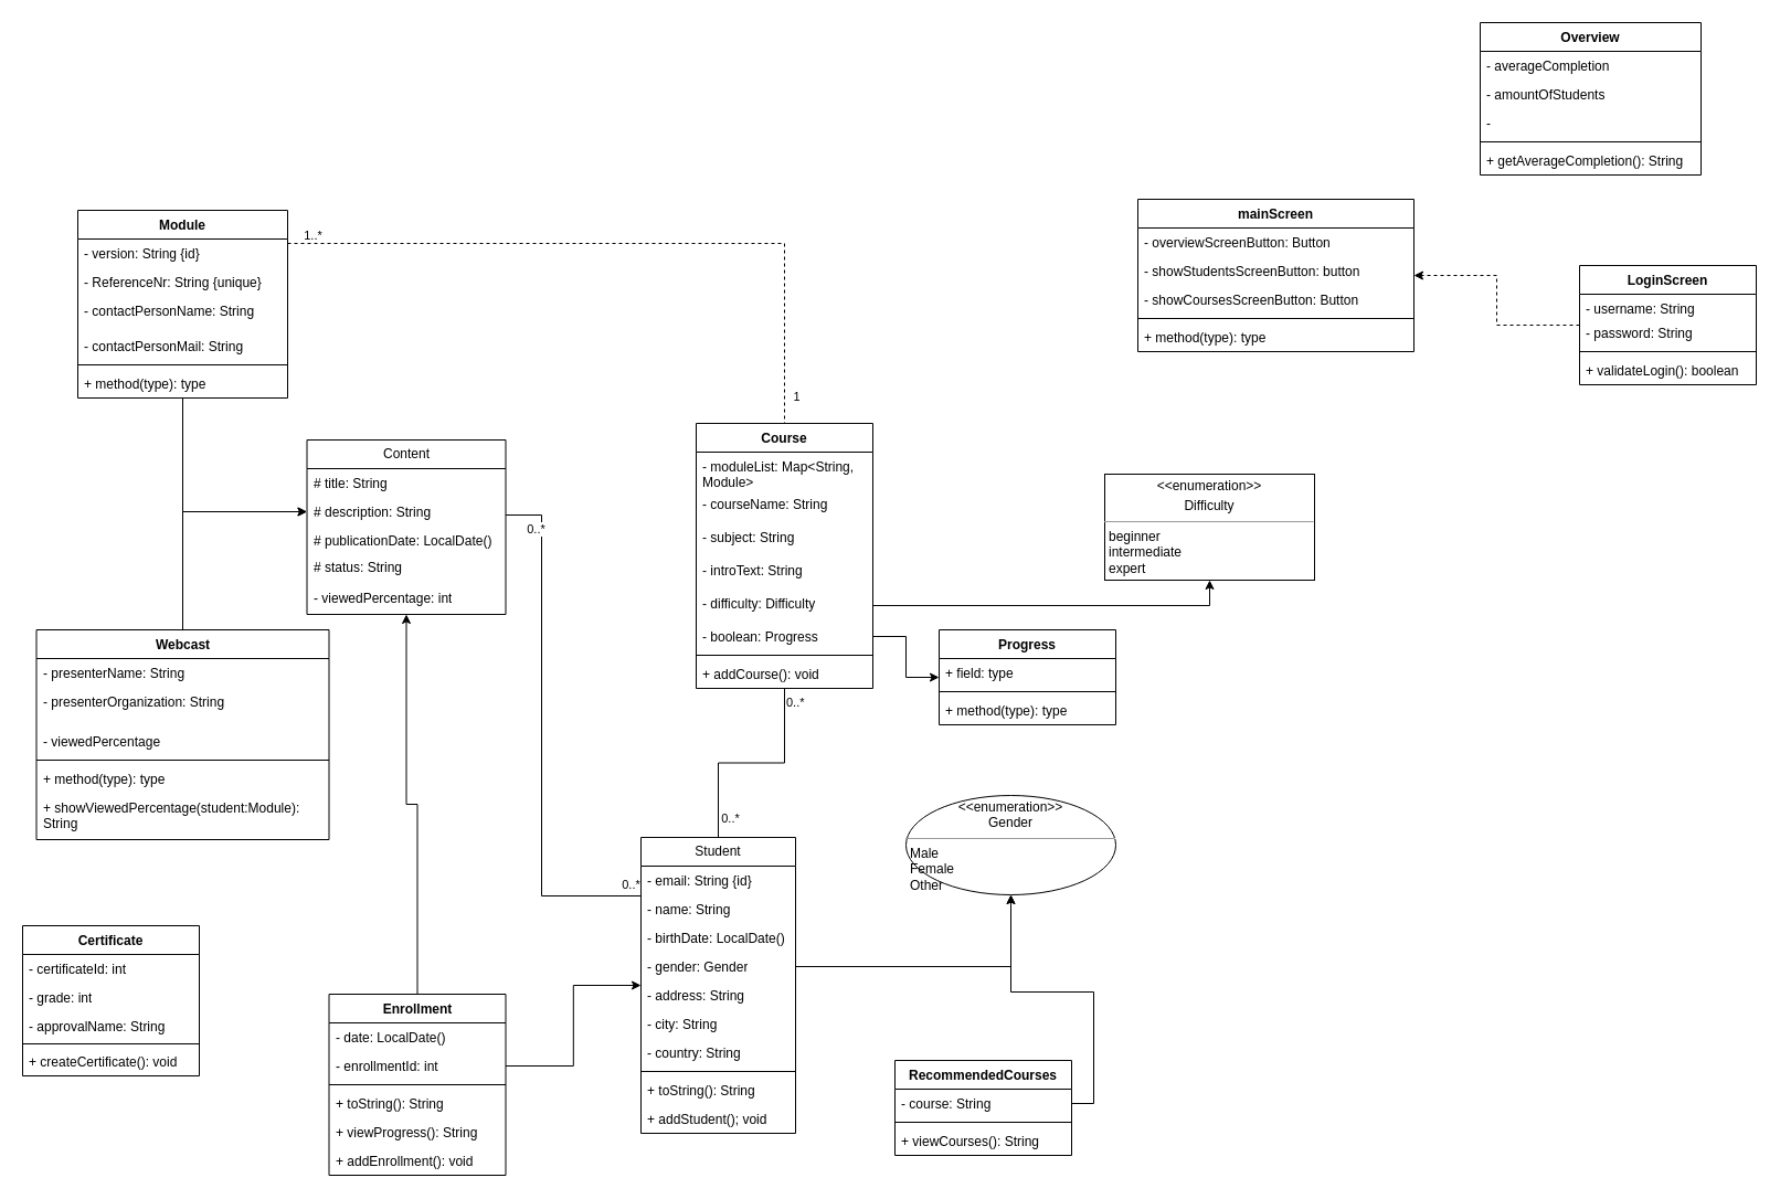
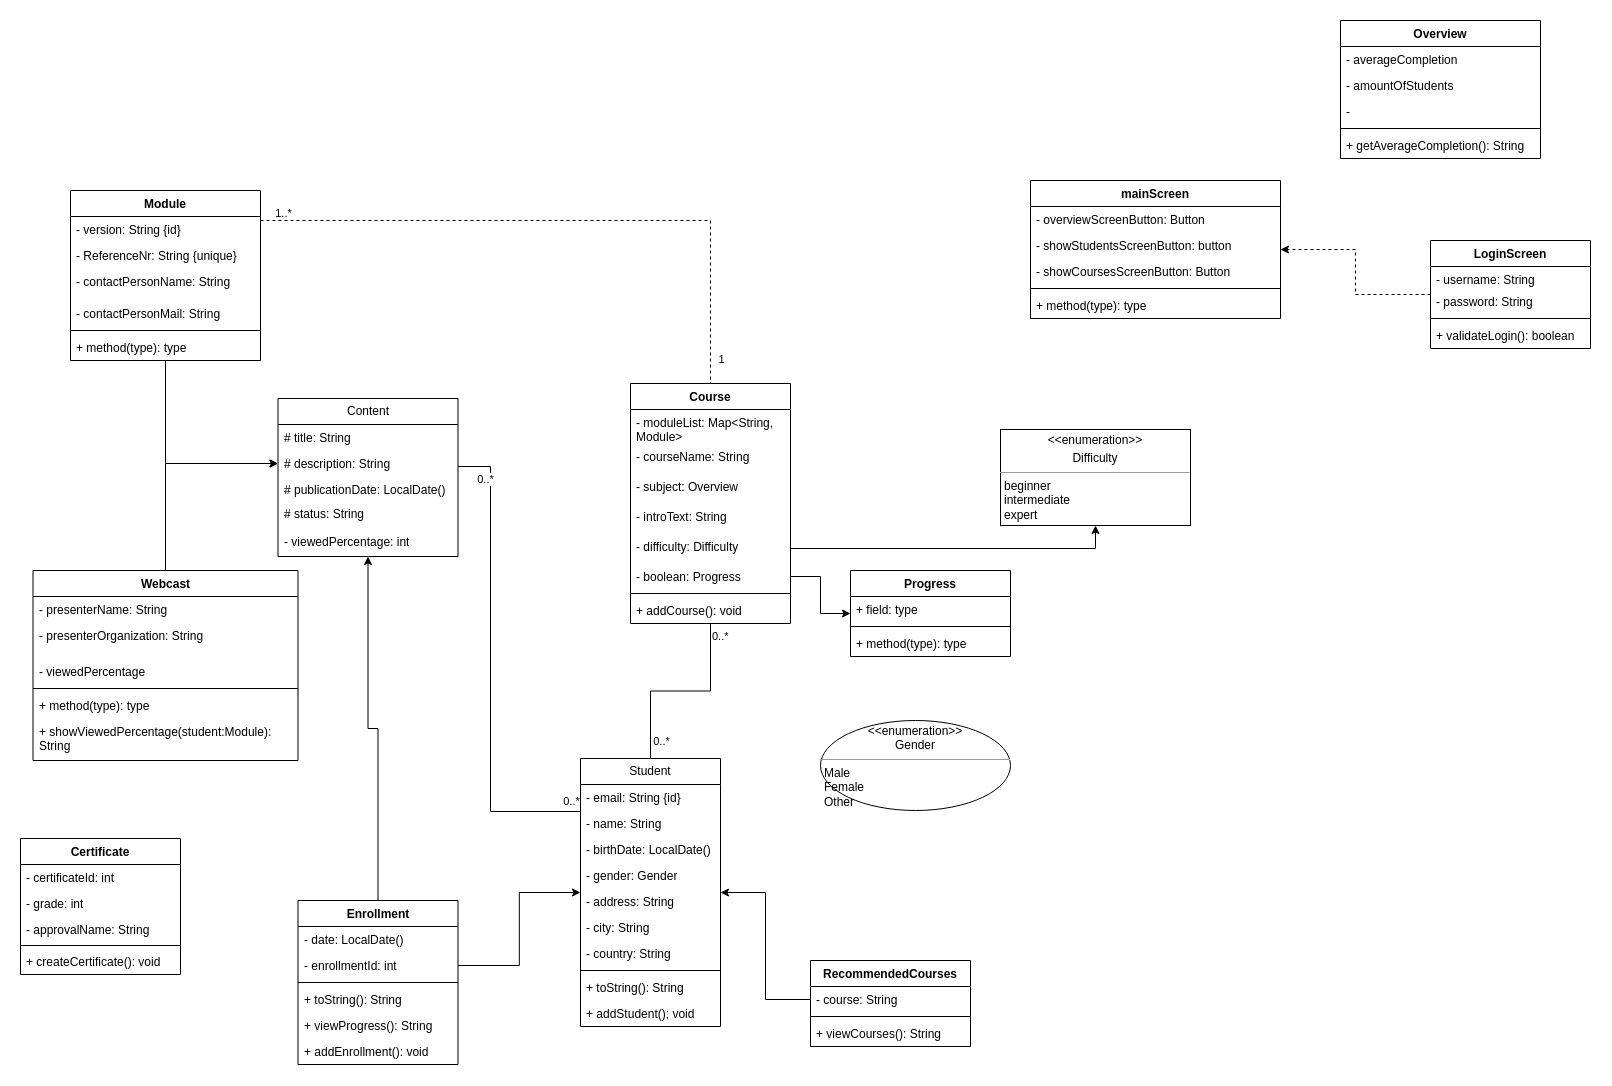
- <mxCell id="5" value="- subject: String" style="text;strokeColor=none;fillColor=none;align=left;verticalAlign=top;spacingLeft=4;spacingRight=4;overflow=hidden;rotatable=0;points=[[0,0.5],[1,0.5]];portConstraint=eastwest;whiteSpace=wrap;html=1;" parent="2" vertex="1"><mxGeometry y="90" width="160" height="30" as="geometry" /></mxCell>
+ <mxCell id="5" value="- subject: Overview" style="text;strokeColor=none;fillColor=none;align=left;verticalAlign=top;spacingLeft=4;spacingRight=4;overflow=hidden;rotatable=0;points=[[0,0.5],[1,0.5]];portConstraint=eastwest;whiteSpace=wrap;html=1;" parent="2" vertex="1"><mxGeometry y="90" width="160" height="30" as="geometry" /></mxCell>
- <mxCell id="93" style="edgeStyle=orthogonalEdgeStyle;rounded=0;orthogonalLoop=1;jettySize=auto;html=1;exitX=1;exitY=0.5;exitDx=0;exitDy=0;" parent="1" source="86" target="95" edge="1"><mxGeometry relative="1" as="geometry" /></mxCell>
- <mxCell id="94" style="edgeStyle=orthogonalEdgeStyle;rounded=0;orthogonalLoop=1;jettySize=auto;html=1;" parent="1" source="97" target="95" edge="1"><mxGeometry relative="1" as="geometry" /></mxCell>
+ <mxCell id="94" style="edgeStyle=orthogonalEdgeStyle;rounded=0;orthogonalLoop=1;jettySize=auto;html=1;" parent="1" source="97" target="82" edge="1"><mxGeometry relative="1" as="geometry" /></mxCell>
